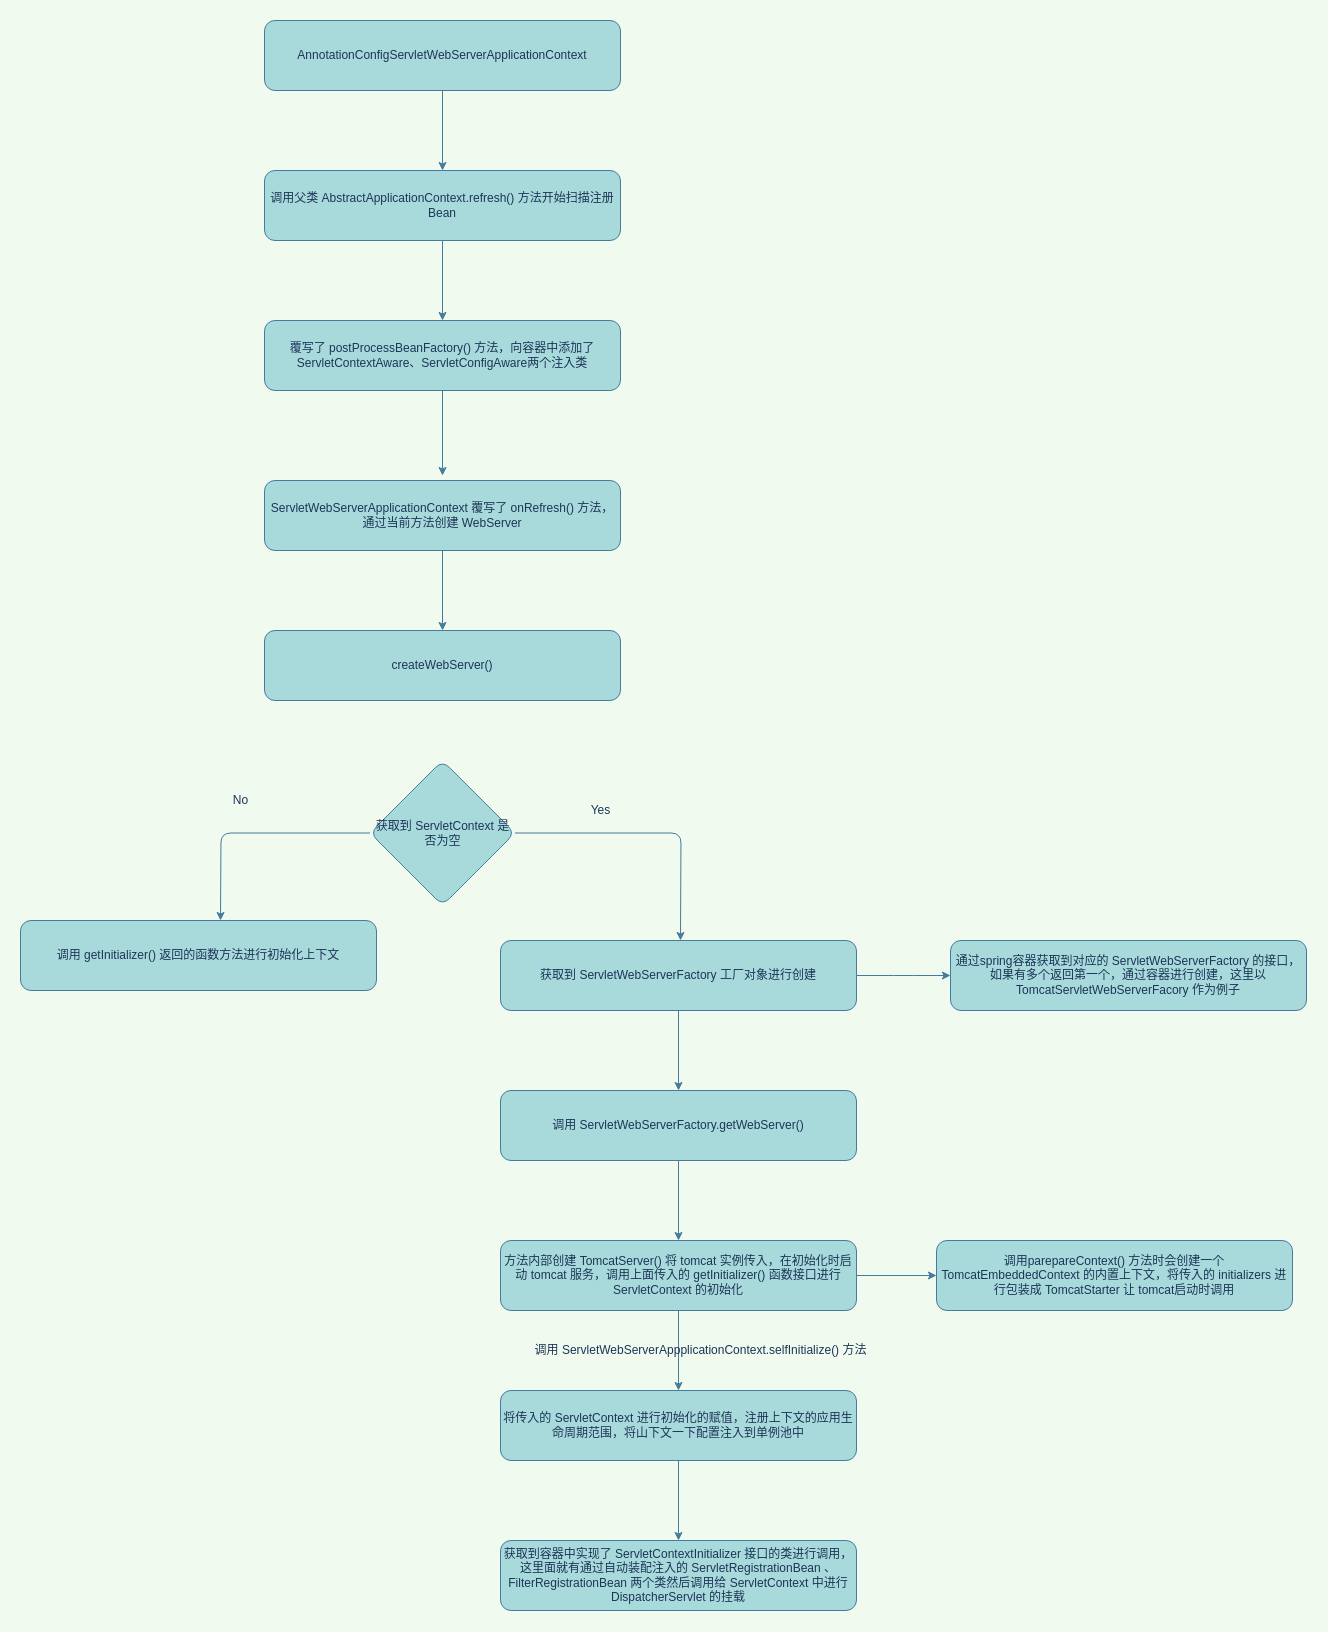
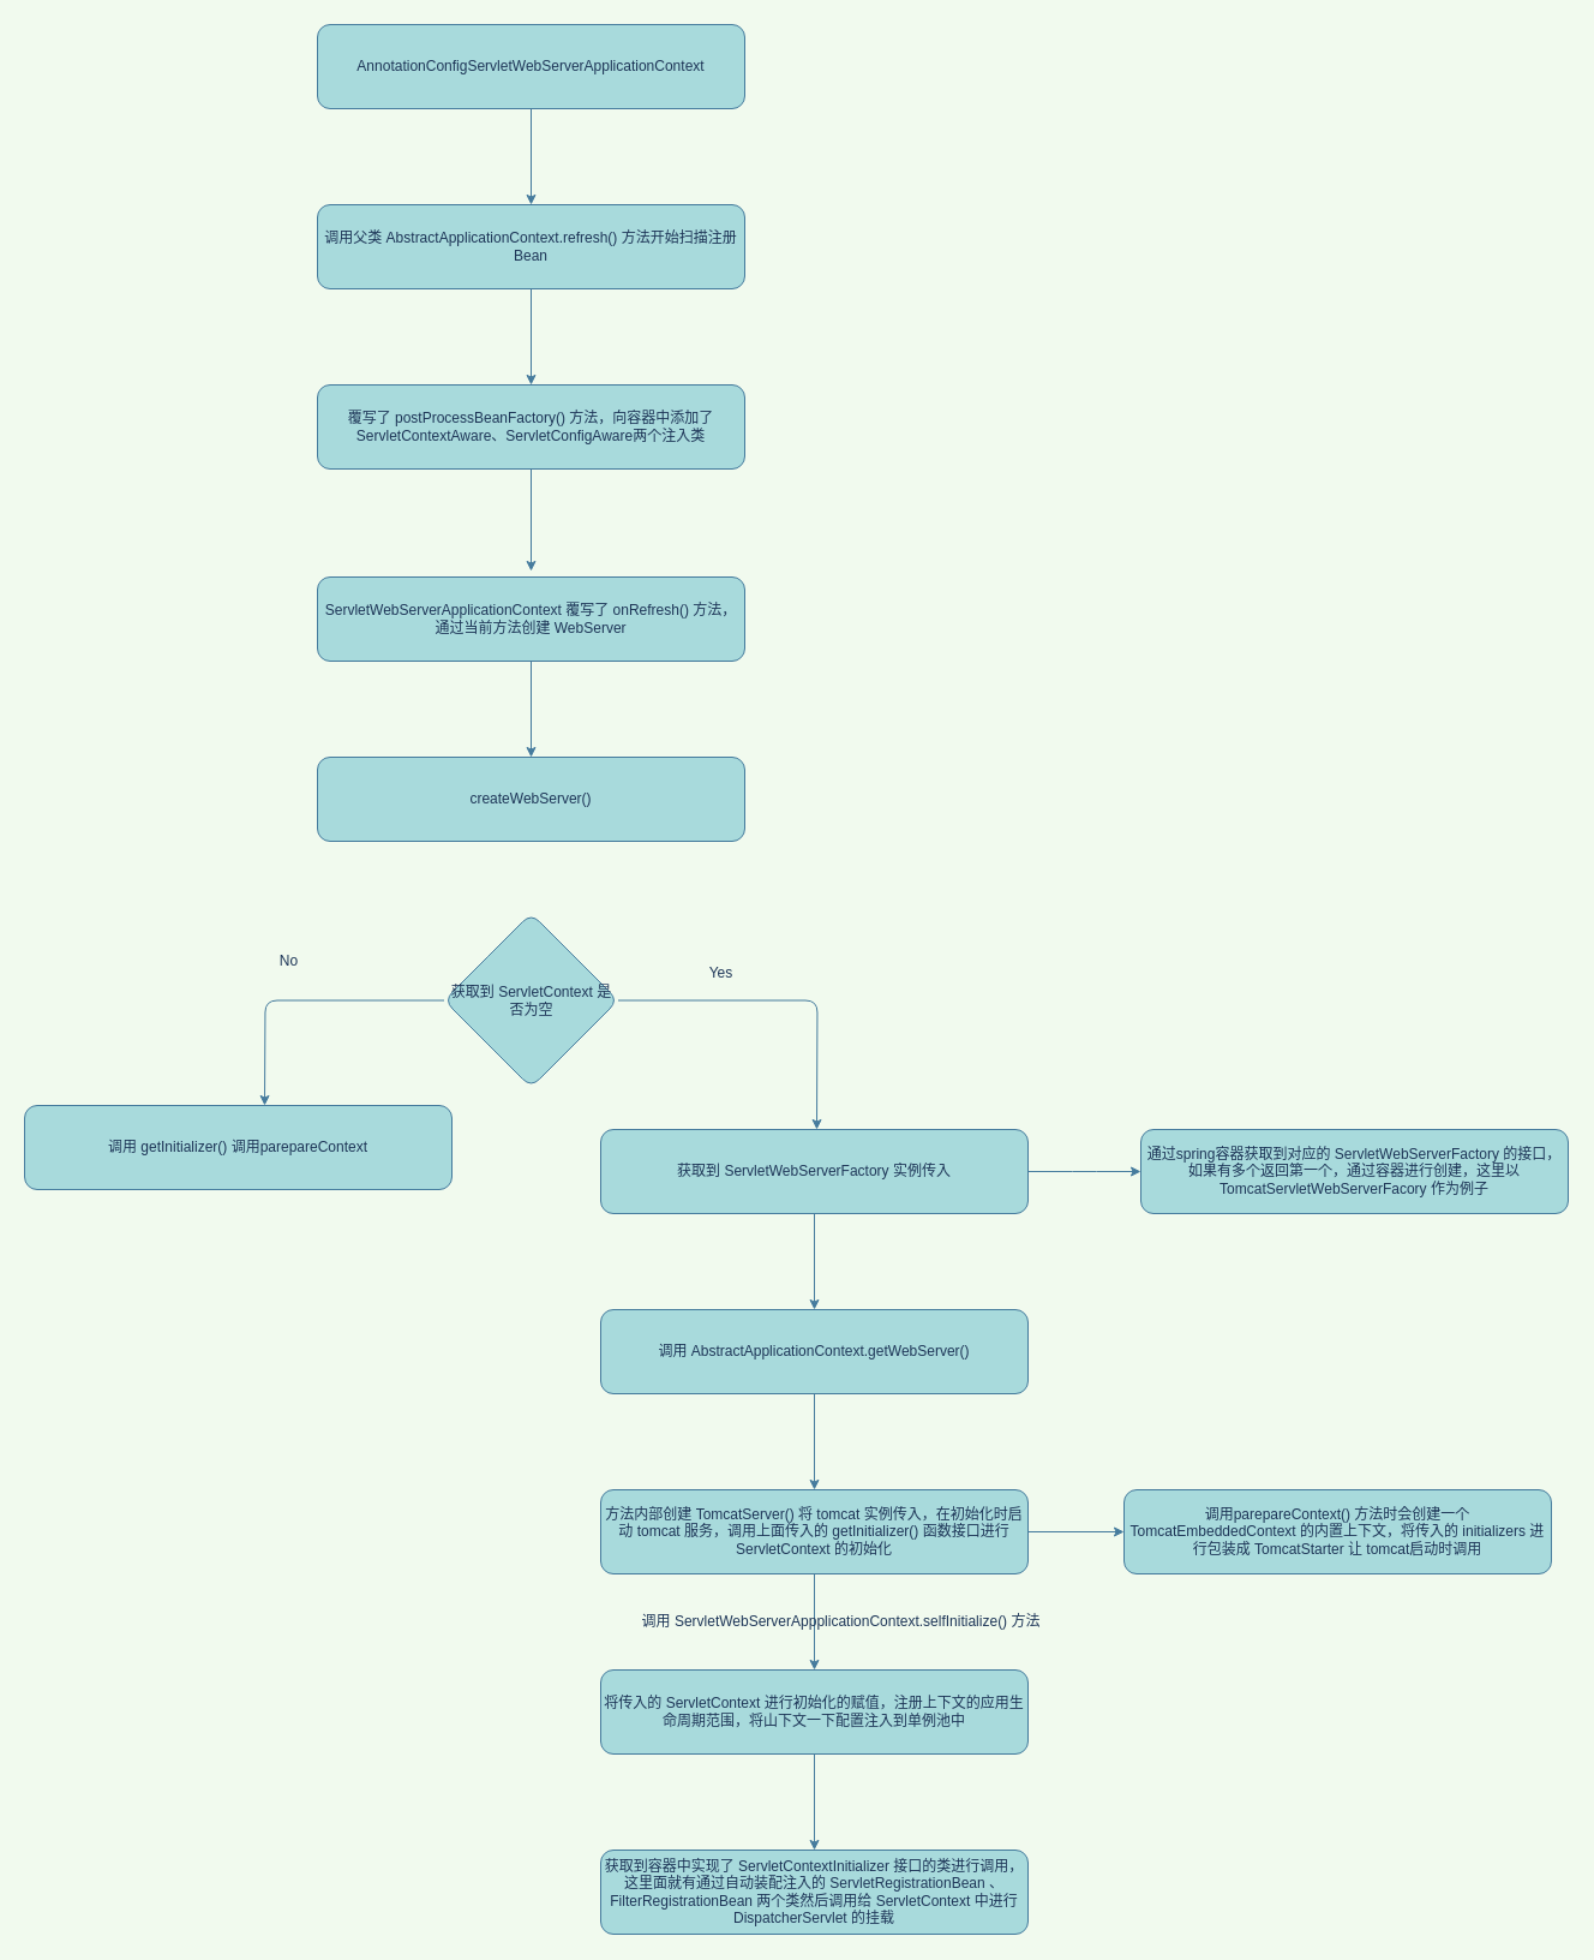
- <mxCell id="15" value="调用 getInitializer() 返回的函数方法进行初始化上下文" style="rounded=1;whiteSpace=wrap;html=1;sketch=0;fontColor=#1D3557;strokeColor=#457B9D;fillColor=#A8DADC;" vertex="1" parent="1"><mxGeometry x="20" y="920" width="356" height="70" as="geometry" /></mxCell>
+ <mxCell id="15" value="调用 getInitializer() 调用parepareContext" style="rounded=1;whiteSpace=wrap;html=1;sketch=0;fontColor=#1D3557;strokeColor=#457B9D;fillColor=#A8DADC;" vertex="1" parent="1"><mxGeometry x="20" y="920" width="356" height="70" as="geometry" /></mxCell>
- <mxCell id="19" value="获取到 ServletWebServerFactory 工厂对象进行创建" style="rounded=1;whiteSpace=wrap;html=1;sketch=0;fontColor=#1D3557;strokeColor=#457B9D;fillColor=#A8DADC;" vertex="1" parent="1"><mxGeometry x="500" y="940" width="356" height="70" as="geometry" /></mxCell>
+ <mxCell id="19" value="获取到 ServletWebServerFactory 实例传入" style="rounded=1;whiteSpace=wrap;html=1;sketch=0;fontColor=#1D3557;strokeColor=#457B9D;fillColor=#A8DADC;" vertex="1" parent="1"><mxGeometry x="500" y="940" width="356" height="70" as="geometry" /></mxCell>
- <mxCell id="21" value="调用 ServletWebServerFactory.getWebServer()" style="rounded=1;whiteSpace=wrap;html=1;sketch=0;fontColor=#1D3557;strokeColor=#457B9D;fillColor=#A8DADC;" vertex="1" parent="1"><mxGeometry x="500" y="1090" width="356" height="70" as="geometry" /></mxCell>
+ <mxCell id="21" value="调用 AbstractApplicationContext.getWebServer()" style="rounded=1;whiteSpace=wrap;html=1;sketch=0;fontColor=#1D3557;strokeColor=#457B9D;fillColor=#A8DADC;" vertex="1" parent="1"><mxGeometry x="500" y="1090" width="356" height="70" as="geometry" /></mxCell>
